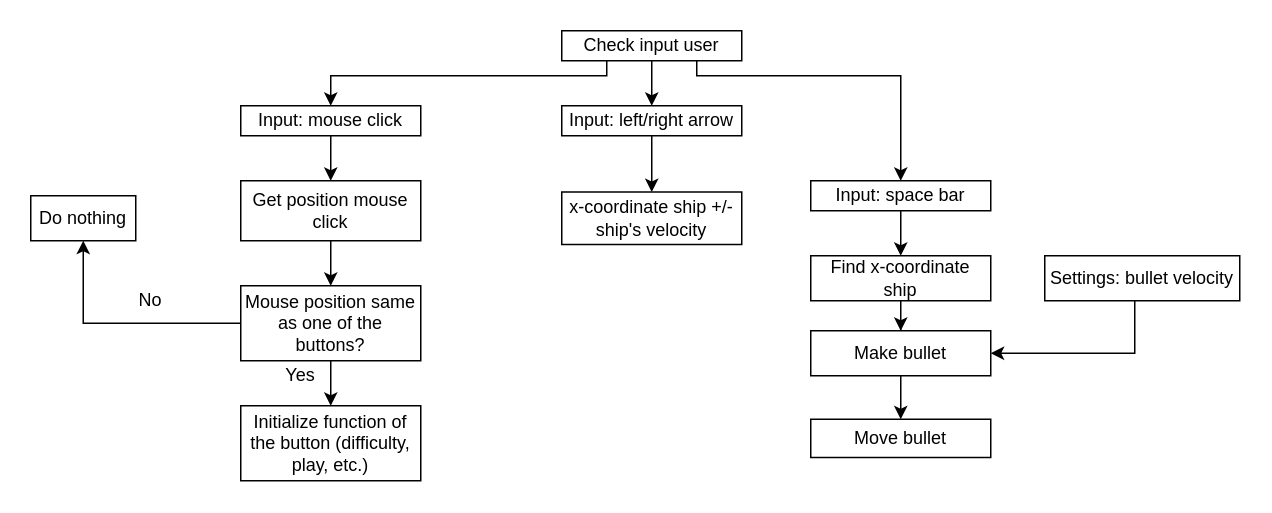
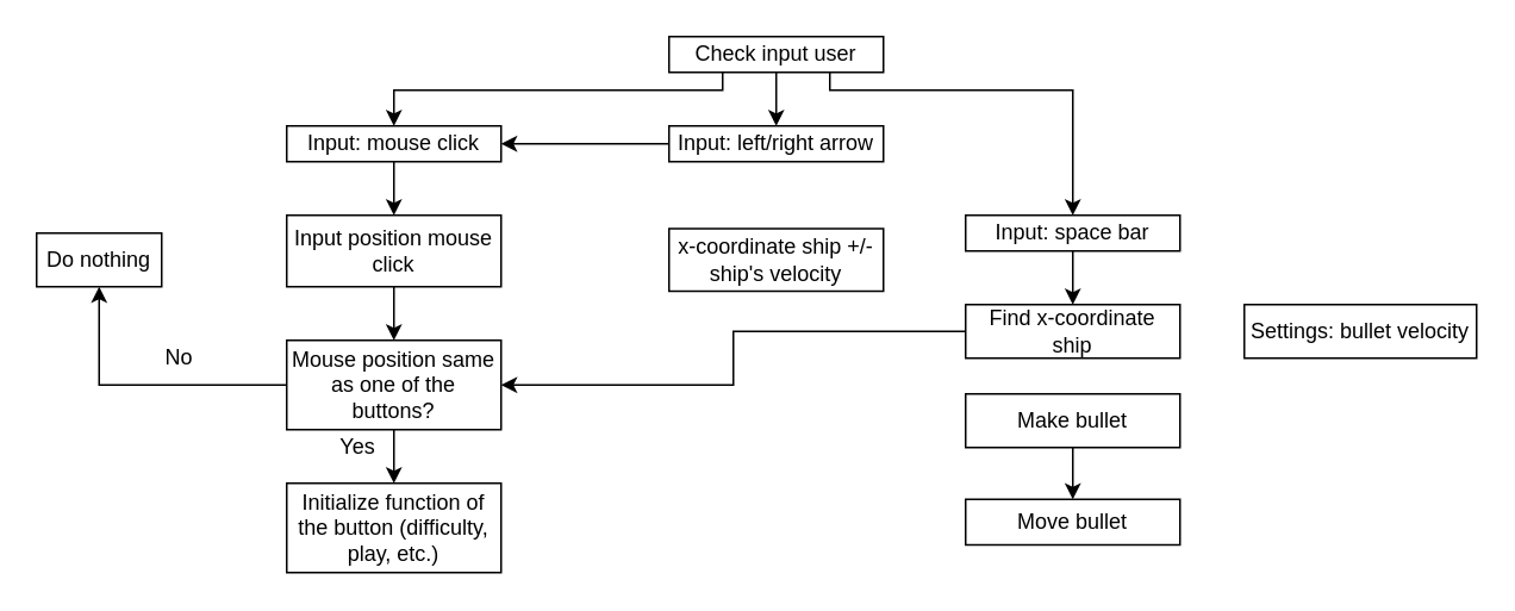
- <mxCell id="6" style="edgeStyle=orthogonalEdgeStyle;rounded=0;orthogonalLoop=1;jettySize=auto;html=1;" edge="1" parent="1" source="7" target="21"><mxGeometry relative="1" as="geometry" /></mxCell>
+ <mxCell id="6" style="edgeStyle=orthogonalEdgeStyle;rounded=0;orthogonalLoop=1;jettySize=auto;html=1;" edge="1" parent="1" source="7" target="9"><mxGeometry relative="1" as="geometry" /></mxCell>
- <mxCell id="13" value="Get position mouse click" style="rounded=0;whiteSpace=wrap;html=1;" vertex="1" parent="1"><mxGeometry x="160" y="120" width="120" height="40" as="geometry" /></mxCell>
+ <mxCell id="13" value="Input position mouse click" style="rounded=0;whiteSpace=wrap;html=1;" vertex="1" parent="1"><mxGeometry x="160" y="120" width="120" height="40" as="geometry" /></mxCell>
- <mxCell id="22" style="edgeStyle=orthogonalEdgeStyle;rounded=0;orthogonalLoop=1;jettySize=auto;html=1;entryX=0.5;entryY=0;entryDx=0;entryDy=0;" edge="1" parent="1" source="23" target="25"><mxGeometry relative="1" as="geometry" /></mxCell>
+ <mxCell id="22" style="edgeStyle=orthogonalEdgeStyle;rounded=0;orthogonalLoop=1;jettySize=auto;html=1;" edge="1" parent="1" source="23" target="16"><mxGeometry relative="1" as="geometry" /></mxCell>
- <mxCell id="26" style="edgeStyle=orthogonalEdgeStyle;rounded=0;orthogonalLoop=1;jettySize=auto;html=1;entryX=1;entryY=0.5;entryDx=0;entryDy=0;" edge="1" parent="1" source="27" target="25"><mxGeometry relative="1" as="geometry"><Array as="points"><mxPoint x="756" y="235" /></Array></mxGeometry></mxCell>
